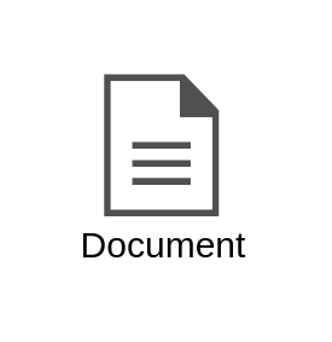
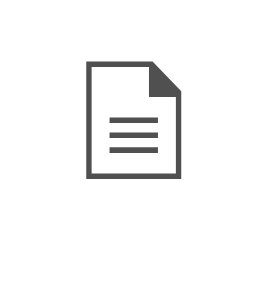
- <mxCell id="3" value="Document" style="text;html=1;strokeColor=none;fillColor=none;align=center;verticalAlign=middle;whiteSpace=wrap;rounded=0;" vertex="1" parent="2"><mxGeometry y="51.0" width="68" height="20" as="geometry" /></mxCell>
